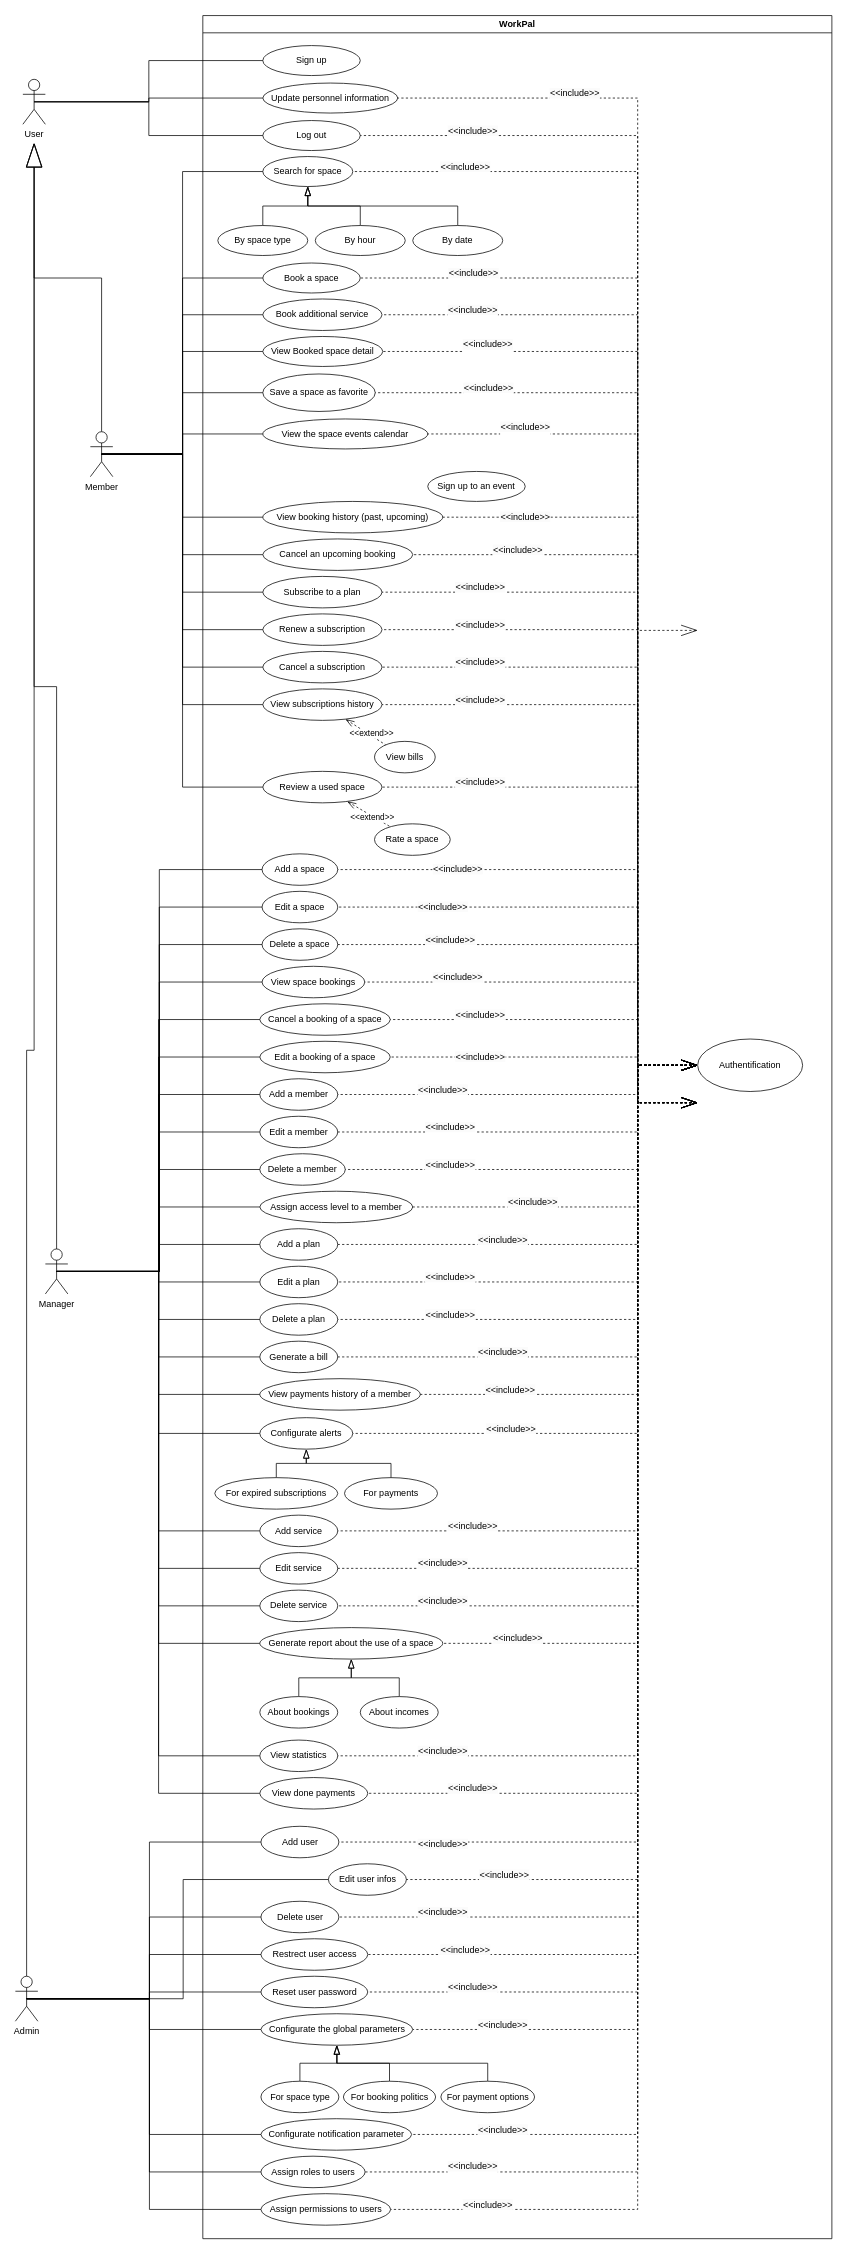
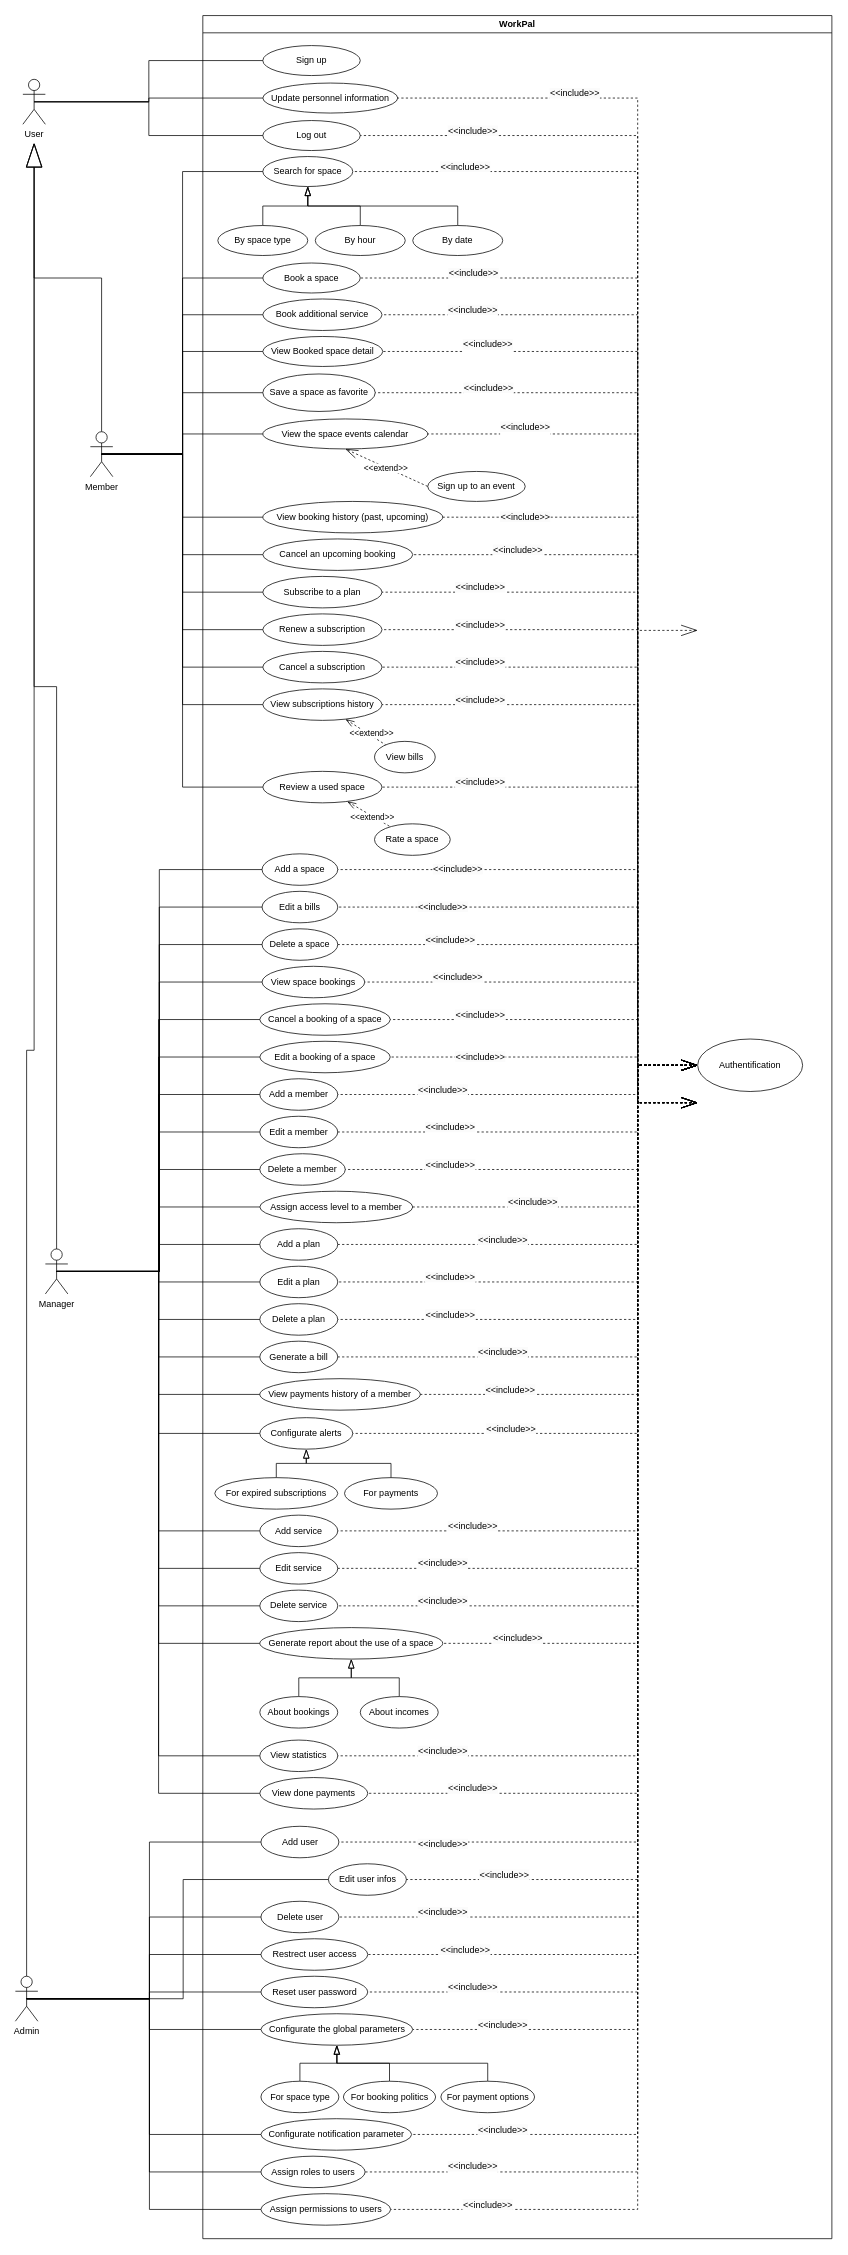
+ <mxCell id="17" style="rounded=0;orthogonalLoop=1;jettySize=auto;html=1;exitX=0;exitY=0.5;exitDx=0;exitDy=0;entryX=0.5;entryY=1;entryDx=0;entryDy=0;endArrow=openThin;endFill=0;dashed=1;endSize=15;" parent="2" source="19" target="3" edge="1"><mxGeometry relative="1" as="geometry" /></mxCell>
+ <mxCell id="18" value="&amp;lt;&amp;lt;extend&amp;gt;&amp;gt;" style="edgeLabel;html=1;align=center;verticalAlign=middle;resizable=0;points=[];" parent="17" vertex="1" connectable="0"><mxGeometry x="0.021" y="1" relative="1" as="geometry"><mxPoint as="offset" /></mxGeometry></mxCell>
- <mxCell id="35" value="Edit a space" style="ellipse;whiteSpace=wrap;html=1;" parent="2" vertex="1"><mxGeometry x="79" y="1168" width="101" height="42" as="geometry" /></mxCell>
+ <mxCell id="35" value="Edit a bills" style="ellipse;whiteSpace=wrap;html=1;" parent="2" vertex="1"><mxGeometry x="79" y="1168" width="101" height="42" as="geometry" /></mxCell>
